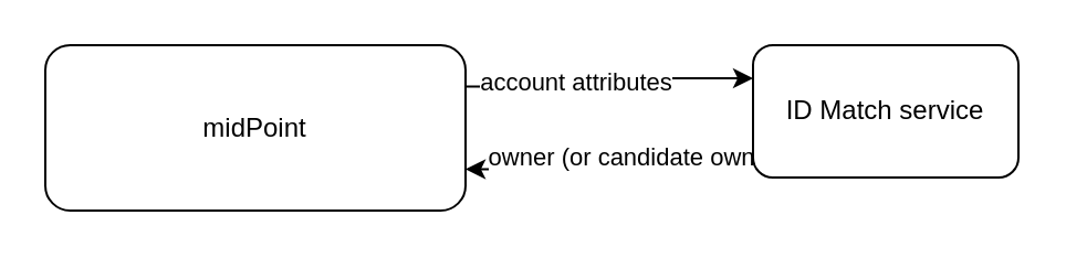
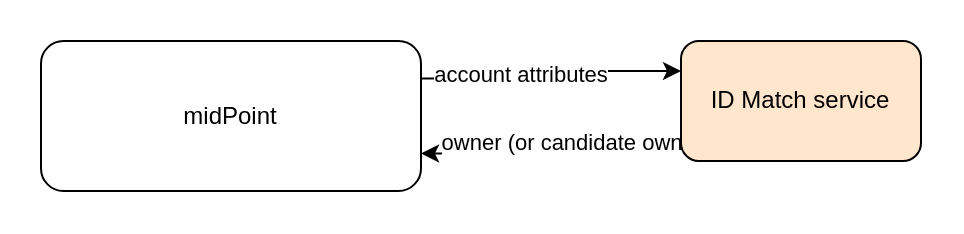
- <mxCell id="5" value="ID Match service" style="rounded=1;whiteSpace=wrap;html=1;" vertex="1" parent="1"><mxGeometry x="340" y="20" width="120" height="60" as="geometry" /></mxCell>
+ <mxCell id="5" value="ID Match service" style="rounded=1;whiteSpace=wrap;html=1;fillColor=#ffe6cc;" vertex="1" parent="1"><mxGeometry x="340" y="20" width="120" height="60" as="geometry" /></mxCell>
